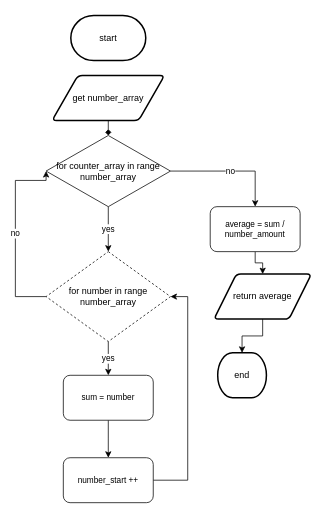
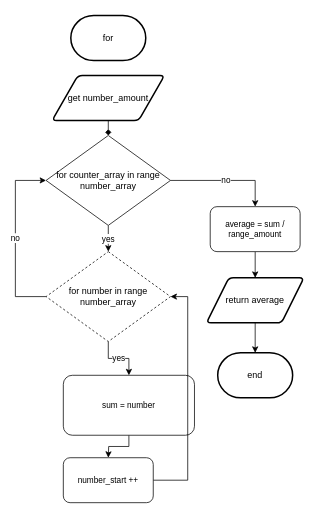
- <mxCell id="8" value="start" style="strokeWidth=2;html=1;shape=mxgraph.flowchart.terminator;whiteSpace=wrap;" parent="1" vertex="1"><mxGeometry x="94" y="20" width="100" height="60" as="geometry" /></mxCell>
+ <mxCell id="8" value="for" style="strokeWidth=2;html=1;shape=mxgraph.flowchart.terminator;whiteSpace=wrap;" parent="1" vertex="1"><mxGeometry x="94" y="20" width="100" height="60" as="geometry" /></mxCell>
- <mxCell id="14" value="get number_array" style="shape=parallelogram;html=1;strokeWidth=2;perimeter=parallelogramPerimeter;whiteSpace=wrap;rounded=1;arcSize=12;size=0.23;" vertex="1" parent="1"><mxGeometry x="69" y="100" width="150" height="60" as="geometry" /></mxCell>
+ <mxCell id="14" value="get number_amount" style="shape=parallelogram;html=1;strokeWidth=2;perimeter=parallelogramPerimeter;whiteSpace=wrap;rounded=1;arcSize=12;size=0.23;" vertex="1" parent="1"><mxGeometry x="69" y="100" width="150" height="60" as="geometry" /></mxCell>
- <mxCell id="17" value="for counter_array in range number_array" style="rhombus;whiteSpace=wrap;html=1;" vertex="1" parent="1"><mxGeometry x="61" y="180" width="166" height="95" as="geometry" /></mxCell>
+ <mxCell id="17" value="for counter_array in range number_array" style="rhombus;whiteSpace=wrap;html=1;" vertex="1" parent="1"><mxGeometry x="61" y="180" width="166" height="120" as="geometry" /></mxCell>
- <mxCell id="10" value="average = sum / number_amount&lt;br&gt;" style="rounded=1;whiteSpace=wrap;html=1;fontFamily=Helvetica;fontSize=11;fontColor=default;" parent="1" vertex="1"><mxGeometry x="280" y="275" width="120" height="60" as="geometry" /></mxCell>
+ <mxCell id="10" value="average = sum / range_amount&lt;br&gt;" style="rounded=1;whiteSpace=wrap;html=1;fontFamily=Helvetica;fontSize=11;fontColor=default;" parent="1" vertex="1"><mxGeometry x="280" y="275" width="120" height="60" as="geometry" /></mxCell>
- <mxCell id="12" value="return average" style="shape=parallelogram;html=1;strokeWidth=2;perimeter=parallelogramPerimeter;whiteSpace=wrap;rounded=1;arcSize=12;size=0.23;" parent="1" vertex="1"><mxGeometry x="285" y="365" width="130" height="60" as="geometry" /></mxCell>
+ <mxCell id="12" value="return average" style="shape=parallelogram;html=1;strokeWidth=2;perimeter=parallelogramPerimeter;whiteSpace=wrap;rounded=1;arcSize=12;size=0.23;" parent="1" vertex="1"><mxGeometry x="275" y="370" width="130" height="60" as="geometry" /></mxCell>
- <mxCell id="2" value="end" style="strokeWidth=2;html=1;shape=mxgraph.flowchart.terminator;whiteSpace=wrap;" parent="1" vertex="1"><mxGeometry x="290" y="470" width="65" height="60" as="geometry" /></mxCell>
+ <mxCell id="2" value="end" style="strokeWidth=2;html=1;shape=mxgraph.flowchart.terminator;whiteSpace=wrap;" parent="1" vertex="1"><mxGeometry x="290" y="470" width="100" height="60" as="geometry" /></mxCell>
- <mxCell id="7" value="sum = number" style="rounded=1;whiteSpace=wrap;html=1;fontFamily=Helvetica;fontSize=11;fontColor=default;" parent="1" vertex="1"><mxGeometry x="84" y="500" width="120" height="60" as="geometry" /></mxCell>
+ <mxCell id="7" value="sum = number" style="rounded=1;whiteSpace=wrap;html=1;fontFamily=Helvetica;fontSize=11;fontColor=default;" parent="1" vertex="1"><mxGeometry x="84" y="500" width="175" height="80" as="geometry" /></mxCell>
